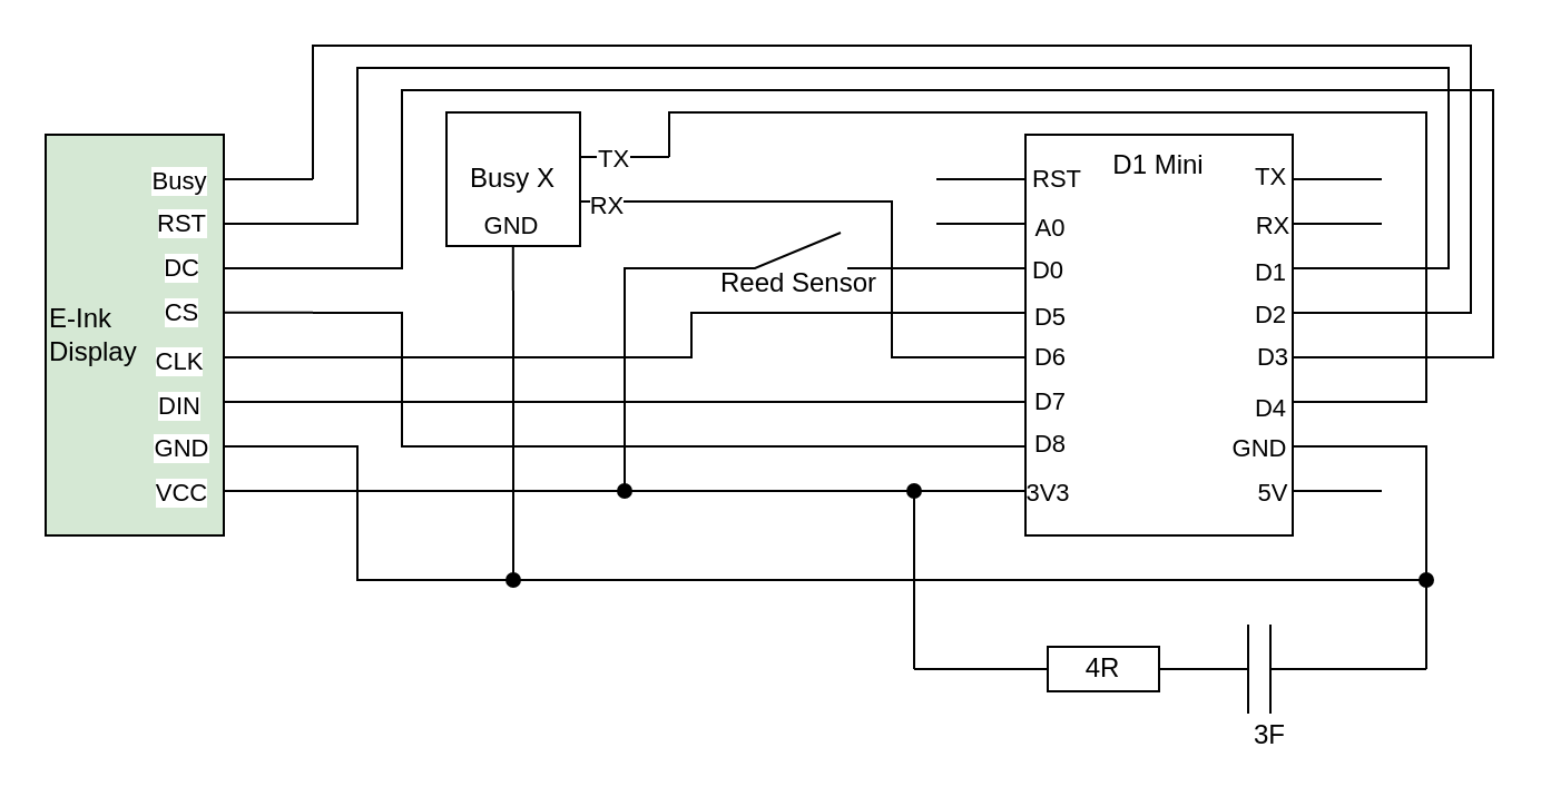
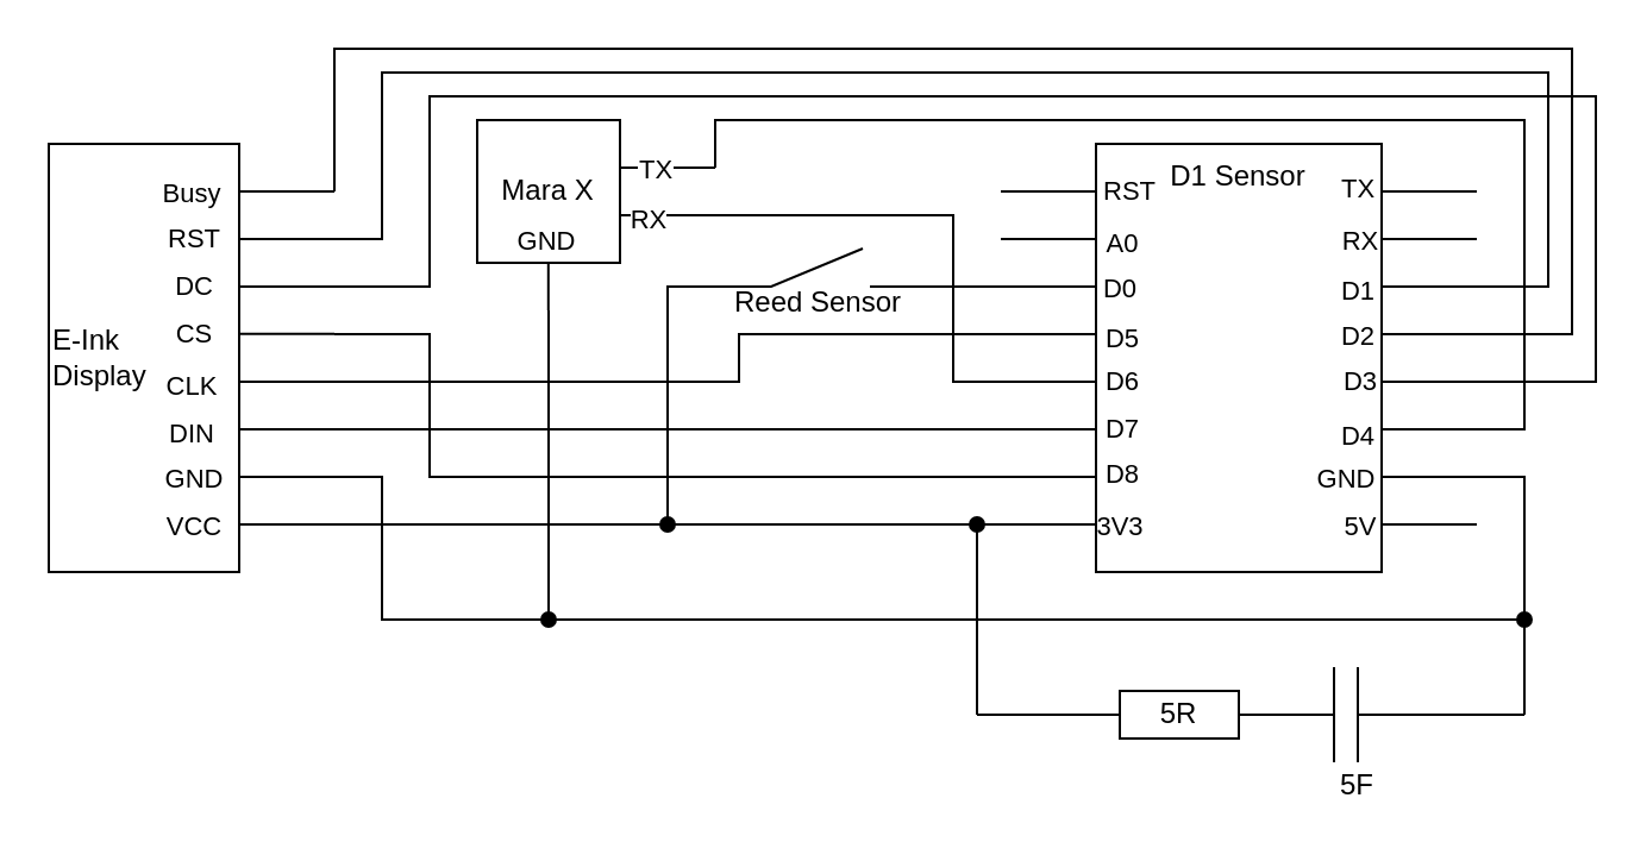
- <mxCell id="3" value="D1 Mini&lt;br&gt;" style="rounded=0;whiteSpace=wrap;html=1;verticalAlign=top;" parent="1" vertex="1"><mxGeometry x="460" y="60" width="120" height="180" as="geometry" /></mxCell>
+ <mxCell id="3" value="D1 Sensor&lt;br&gt;" style="rounded=0;whiteSpace=wrap;html=1;verticalAlign=top;" parent="1" vertex="1"><mxGeometry x="460" y="60" width="120" height="180" as="geometry" /></mxCell>
- <mxCell id="63" value="Busy X" style="rounded=0;whiteSpace=wrap;html=1;" parent="1" vertex="1"><mxGeometry x="200" y="50" width="60" height="60" as="geometry" /></mxCell>
+ <mxCell id="63" value="Mara X" style="rounded=0;whiteSpace=wrap;html=1;" parent="1" vertex="1"><mxGeometry x="200" y="50" width="60" height="60" as="geometry" /></mxCell>
- <mxCell id="60" value="Reed Sensor" style="pointerEvents=1;verticalLabelPosition=bottom;shadow=0;dashed=0;align=center;html=1;verticalAlign=bottom;shape=mxgraph.electrical.electro-mechanical.make_contact;" parent="1" vertex="1"><mxGeometry x="320" y="104" width="75" height="16" as="geometry" /></mxCell>
+ <mxCell id="60" value="Reed Sensor" style="pointerEvents=1;verticalLabelPosition=bottom;shadow=0;dashed=0;align=center;html=1;verticalAlign=bottom;shape=mxgraph.electrical.electro-mechanical.make_contact;" parent="1" vertex="1"><mxGeometry x="305" y="104" width="75" height="16" as="geometry" /></mxCell>
- <mxCell id="2" value="E-Ink&lt;br&gt;Display" style="rounded=0;whiteSpace=wrap;html=1;align=left;fillColor=#d5e8d4;" parent="1" vertex="1"><mxGeometry x="20" y="60" width="80" height="180" as="geometry" /></mxCell>
+ <mxCell id="2" value="E-Ink&lt;br&gt;Display" style="rounded=0;whiteSpace=wrap;html=1;align=left;" parent="1" vertex="1"><mxGeometry x="20" y="60" width="80" height="180" as="geometry" /></mxCell>
- <mxCell id="75" value="4R" style="rounded=0;whiteSpace=wrap;html=1;" vertex="1" parent="1"><mxGeometry x="470" y="290" width="50" height="20" as="geometry" /></mxCell>
+ <mxCell id="75" value="5R" style="rounded=0;whiteSpace=wrap;html=1;" vertex="1" parent="1"><mxGeometry x="470" y="290" width="50" height="20" as="geometry" /></mxCell>
- <mxCell id="81" value="3F" style="text;html=1;strokeColor=none;fillColor=none;align=center;verticalAlign=middle;whiteSpace=wrap;rounded=0;" vertex="1" parent="1"><mxGeometry x="550" y="320" width="40" height="20" as="geometry" /></mxCell>
+ <mxCell id="81" value="5F" style="text;html=1;strokeColor=none;fillColor=none;align=center;verticalAlign=middle;whiteSpace=wrap;rounded=0;" vertex="1" parent="1"><mxGeometry x="550" y="320" width="40" height="20" as="geometry" /></mxCell>
